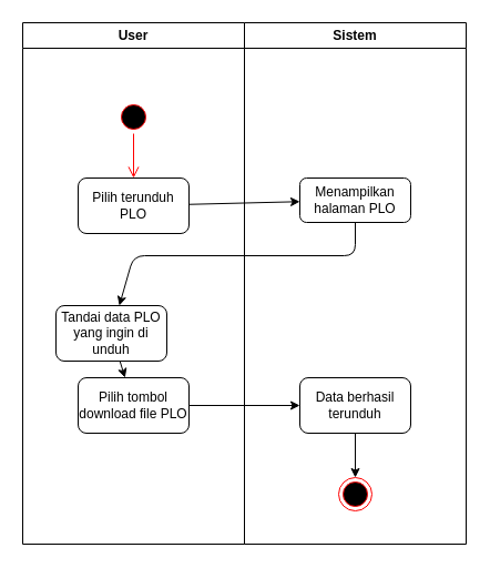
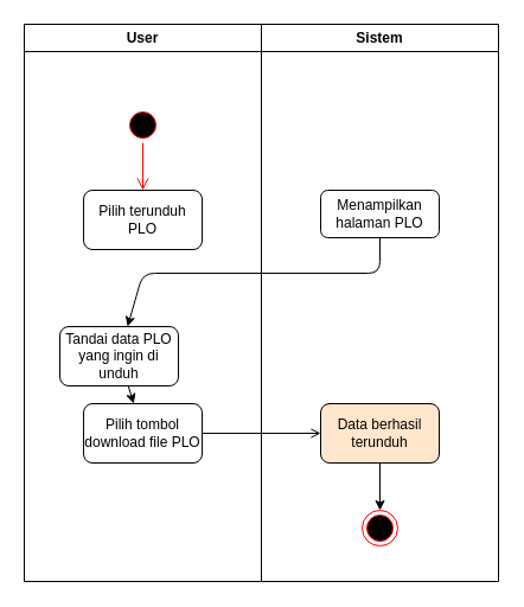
- <mxCell id="14" value="" style="edgeStyle=none;html=1;" parent="1" source="3" target="10" edge="1"><mxGeometry relative="1" as="geometry" /></mxCell>
- <mxCell id="16" value="" style="edgeStyle=none;html=1;" parent="1" source="8" target="12" edge="1"><mxGeometry relative="1" as="geometry" /></mxCell>
+ <mxCell id="16" value="" style="edgeStyle=none;html=1;endArrow=open;" parent="1" source="8" target="12" edge="1"><mxGeometry relative="1" as="geometry" /></mxCell>
- <mxCell id="12" value="Data berhasil terunduh" style="rounded=1;whiteSpace=wrap;html=1;" parent="9" vertex="1"><mxGeometry x="50" y="320" width="100" height="50" as="geometry" /></mxCell>
+ <mxCell id="12" value="Data berhasil terunduh" style="rounded=1;whiteSpace=wrap;html=1;fillColor=#ffe6cc;" parent="9" vertex="1"><mxGeometry x="50" y="320" width="100" height="50" as="geometry" /></mxCell>
